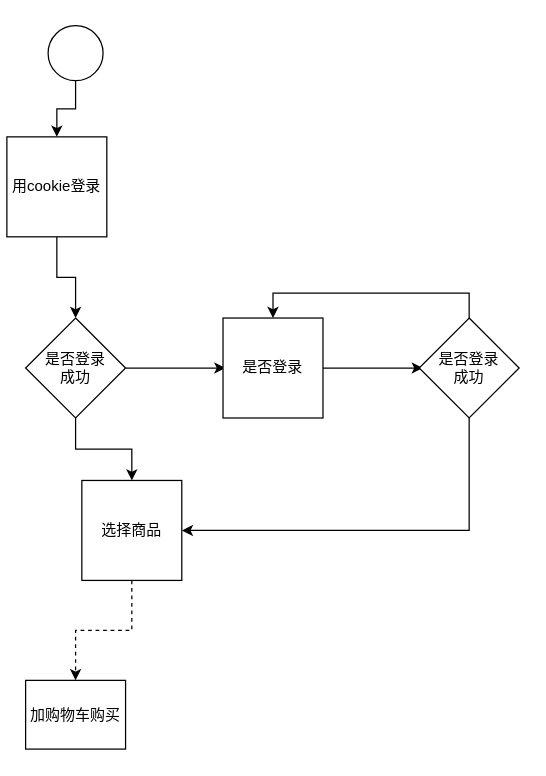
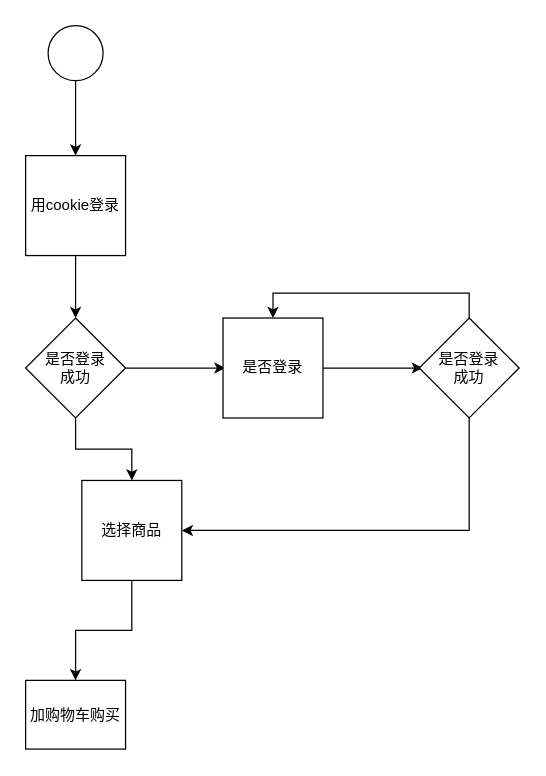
- <mxCell id="5" value="用cookie登录" style="whiteSpace=wrap;html=1;aspect=fixed;" vertex="1" parent="1"><mxGeometry x="5" y="109" width="80" height="80" as="geometry" /></mxCell>
+ <mxCell id="5" value="用cookie登录" style="whiteSpace=wrap;html=1;aspect=fixed;" vertex="1" parent="1"><mxGeometry x="20" y="124" width="80" height="80" as="geometry" /></mxCell>
- <mxCell id="9" value="" style="edgeStyle=orthogonalEdgeStyle;rounded=0;orthogonalLoop=1;jettySize=auto;html=1;dashed=1;" edge="1" parent="1" source="10" target="11"><mxGeometry relative="1" as="geometry" /></mxCell>
+ <mxCell id="9" value="" style="edgeStyle=orthogonalEdgeStyle;rounded=0;orthogonalLoop=1;jettySize=auto;html=1;" edge="1" parent="1" source="10" target="11"><mxGeometry relative="1" as="geometry" /></mxCell>
